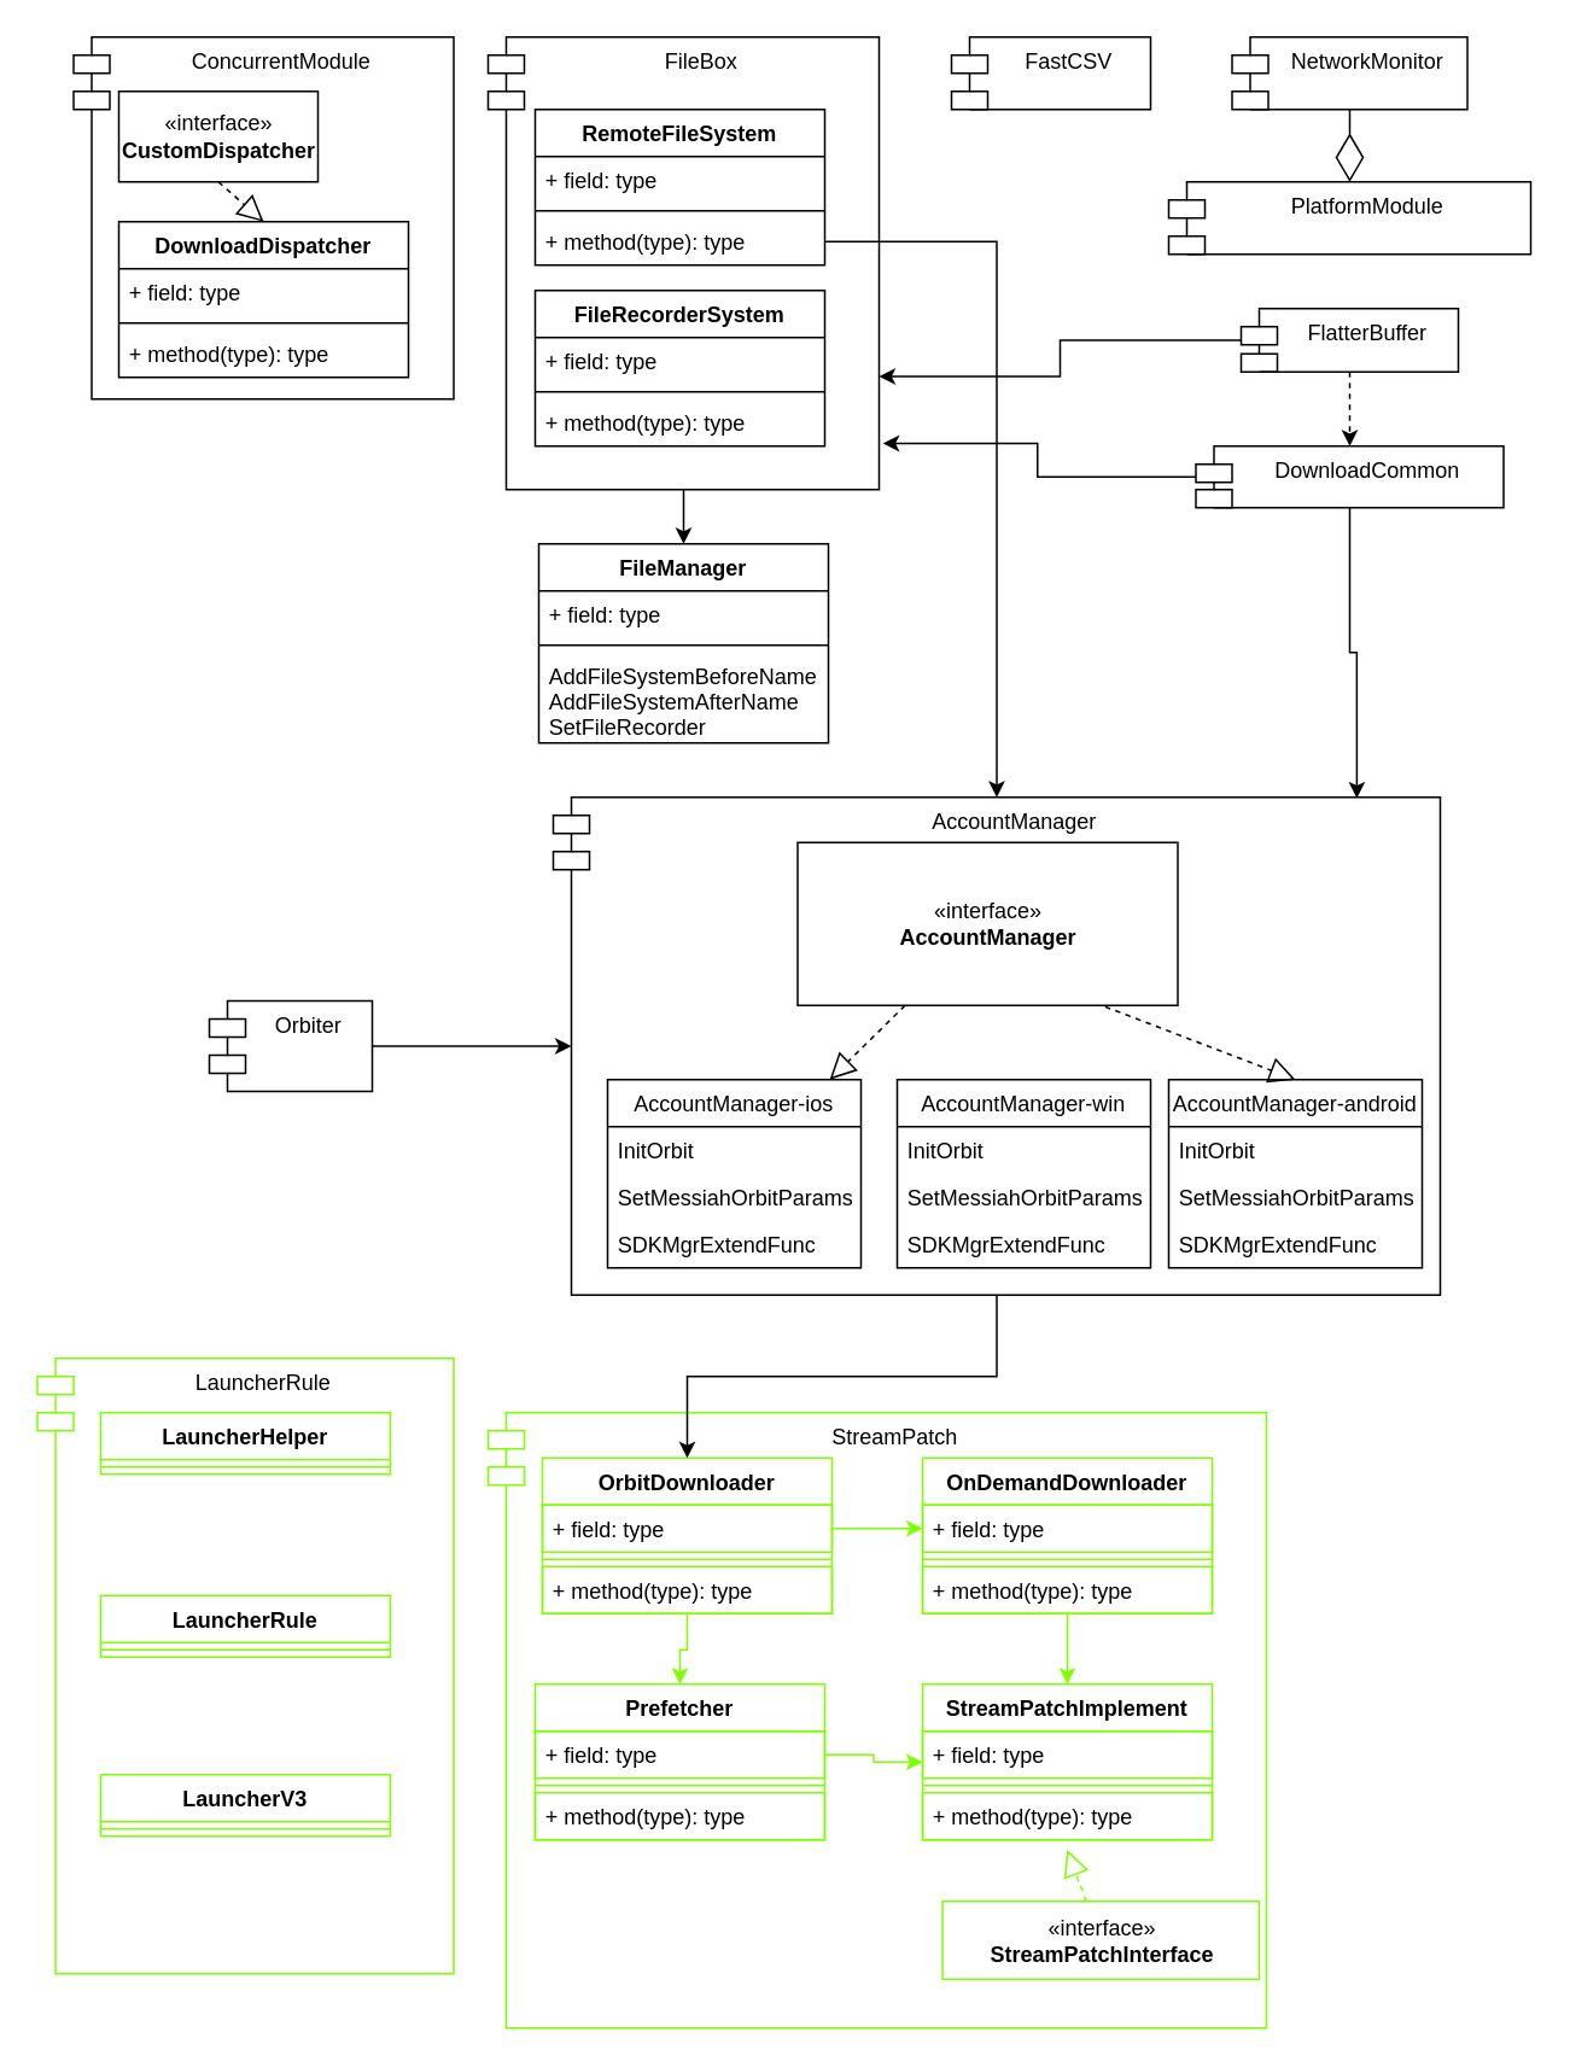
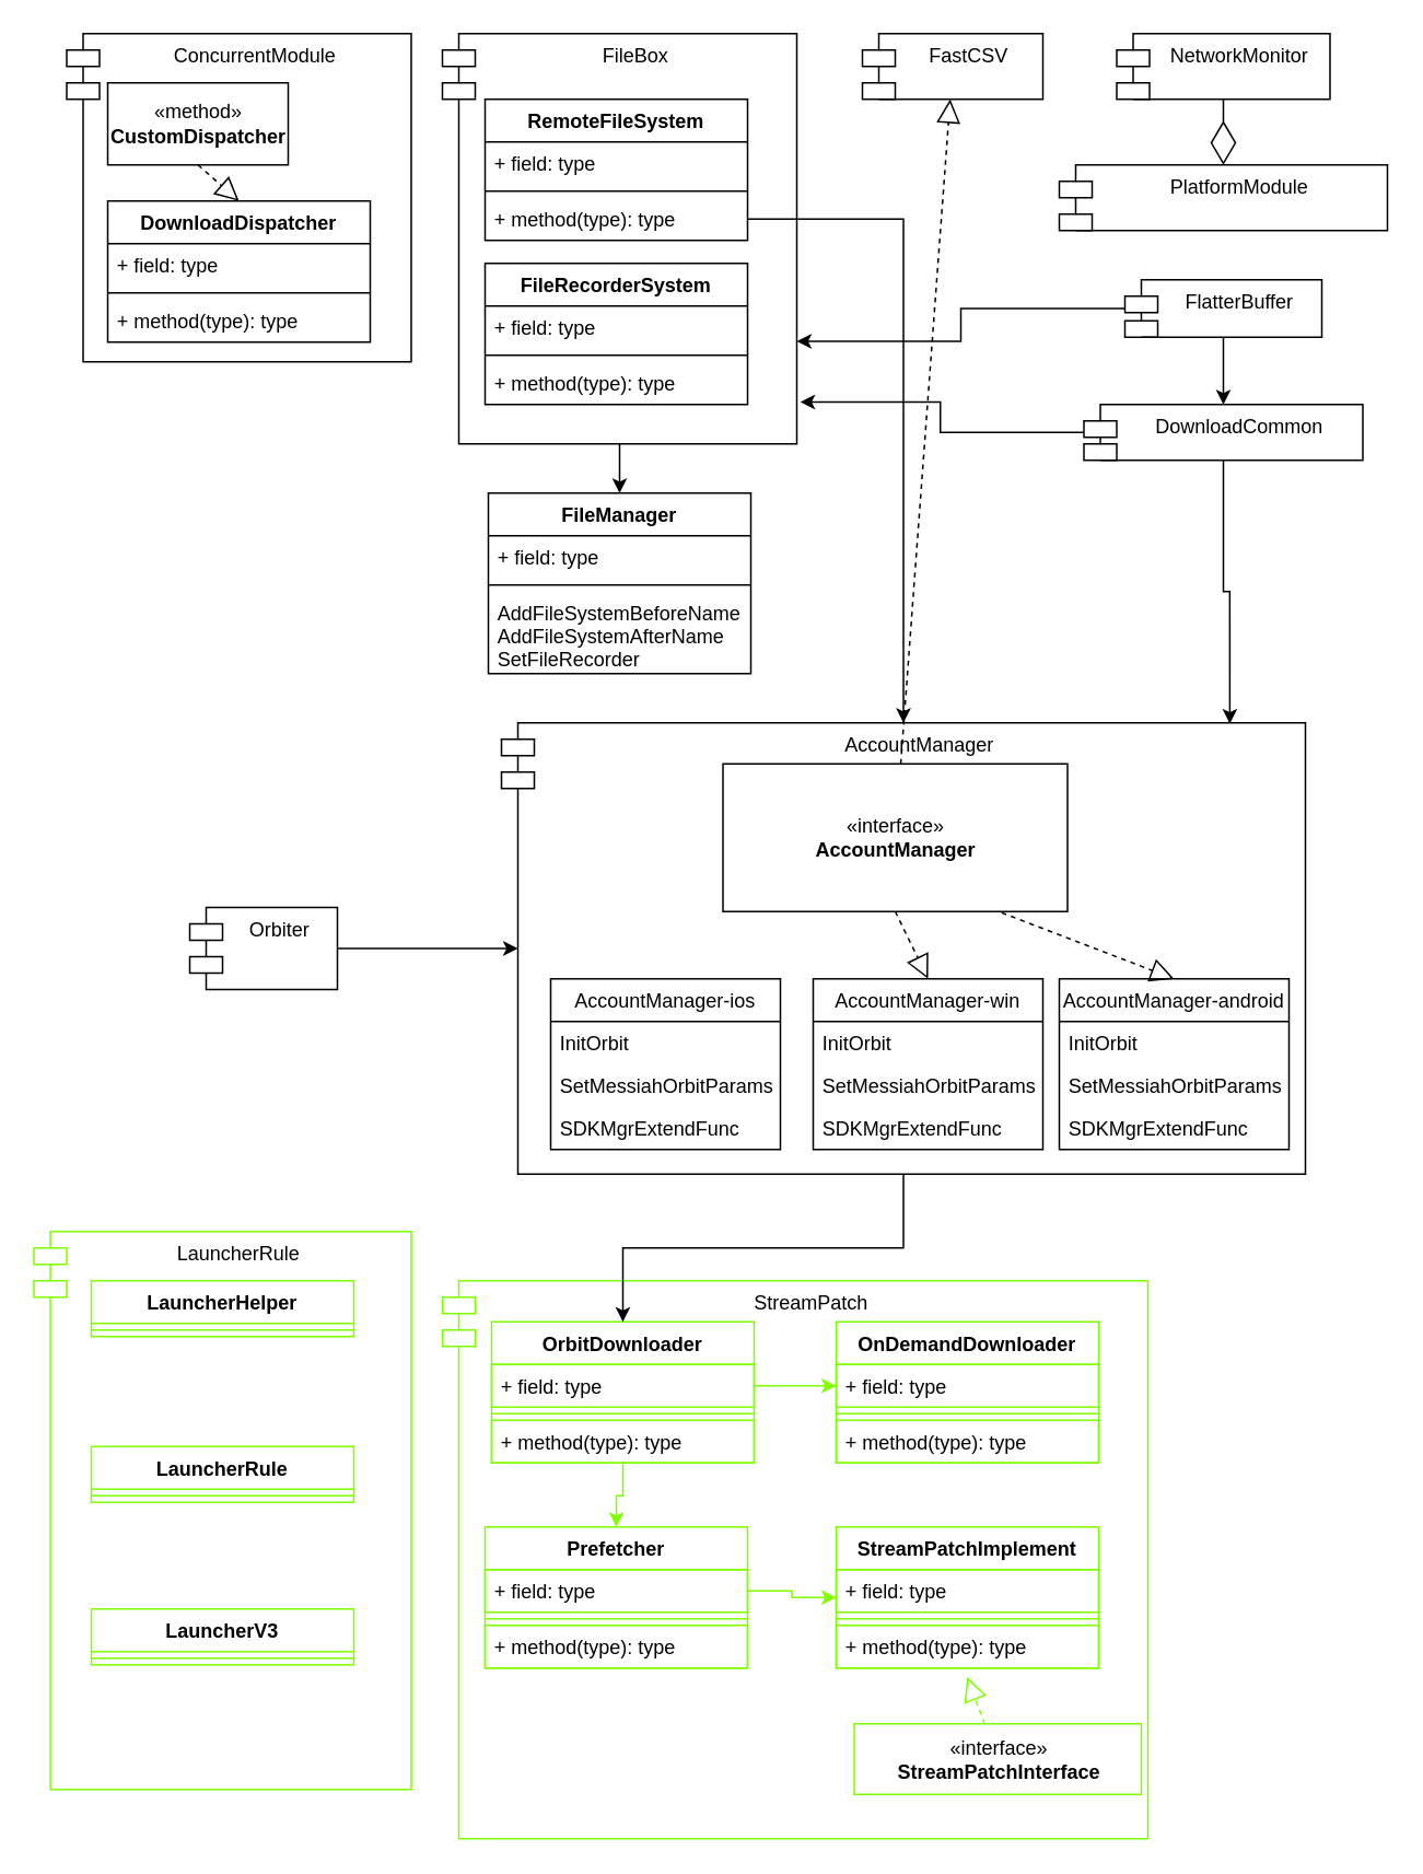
- <mxCell id="21" value="«interface»&lt;br&gt;&lt;b&gt;CustomDispatcher&lt;/b&gt;" style="html=1;" vertex="1" parent="1"><mxGeometry x="65" y="50" width="110" height="50" as="geometry" /></mxCell>
+ <mxCell id="21" value="«method»&lt;br&gt;&lt;b&gt;CustomDispatcher&lt;/b&gt;" style="html=1;" vertex="1" parent="1"><mxGeometry x="65" y="50" width="110" height="50" as="geometry" /></mxCell>
- <mxCell id="17" style="edgeStyle=orthogonalEdgeStyle;rounded=0;orthogonalLoop=1;jettySize=auto;html=1;exitX=0.5;exitY=1;exitDx=0;exitDy=0;entryX=0.5;entryY=0;entryDx=0;entryDy=0;dashed=1;" edge="1" parent="1" source="19" target="15"><mxGeometry relative="1" as="geometry" /></mxCell>
+ <mxCell id="17" style="edgeStyle=orthogonalEdgeStyle;rounded=0;orthogonalLoop=1;jettySize=auto;html=1;exitX=0.5;exitY=1;exitDx=0;exitDy=0;entryX=0.5;entryY=0;entryDx=0;entryDy=0;" edge="1" parent="1" source="19" target="15"><mxGeometry relative="1" as="geometry" /></mxCell>
+ <mxCell id="28" value="" style="endArrow=block;dashed=1;endFill=0;endSize=12;html=1;rounded=0;exitX=0.5;exitY=1;exitDx=0;exitDy=0;entryX=0.5;entryY=0;entryDx=0;entryDy=0;" edge="1" parent="1" source="7" target="71"><mxGeometry width="160" relative="1" as="geometry"><mxPoint x="509.348" y="565" as="sourcePoint" /><mxPoint x="555" y="596" as="targetPoint" /></mxGeometry></mxCell>
- <mxCell id="27" value="" style="endArrow=block;dashed=1;endFill=0;endSize=12;html=1;rounded=0;" edge="1" parent="1" source="7" target="8"><mxGeometry width="160" relative="1" as="geometry"><mxPoint x="395" y="385" as="sourcePoint" /><mxPoint x="555" y="385" as="targetPoint" /></mxGeometry></mxCell>
+ <mxCell id="27" value="" style="endArrow=block;dashed=1;endFill=0;endSize=12;html=1;rounded=0;" edge="1" parent="1" source="7" target="16"><mxGeometry width="160" relative="1" as="geometry"><mxPoint x="395" y="385" as="sourcePoint" /><mxPoint x="555" y="385" as="targetPoint" /></mxGeometry></mxCell>
- <mxCell id="37" style="edgeStyle=orthogonalEdgeStyle;rounded=0;orthogonalLoop=1;jettySize=auto;html=1;strokeColor=#80FF00;" edge="1" parent="1" source="38" target="47"><mxGeometry relative="1" as="geometry" /></mxCell>
